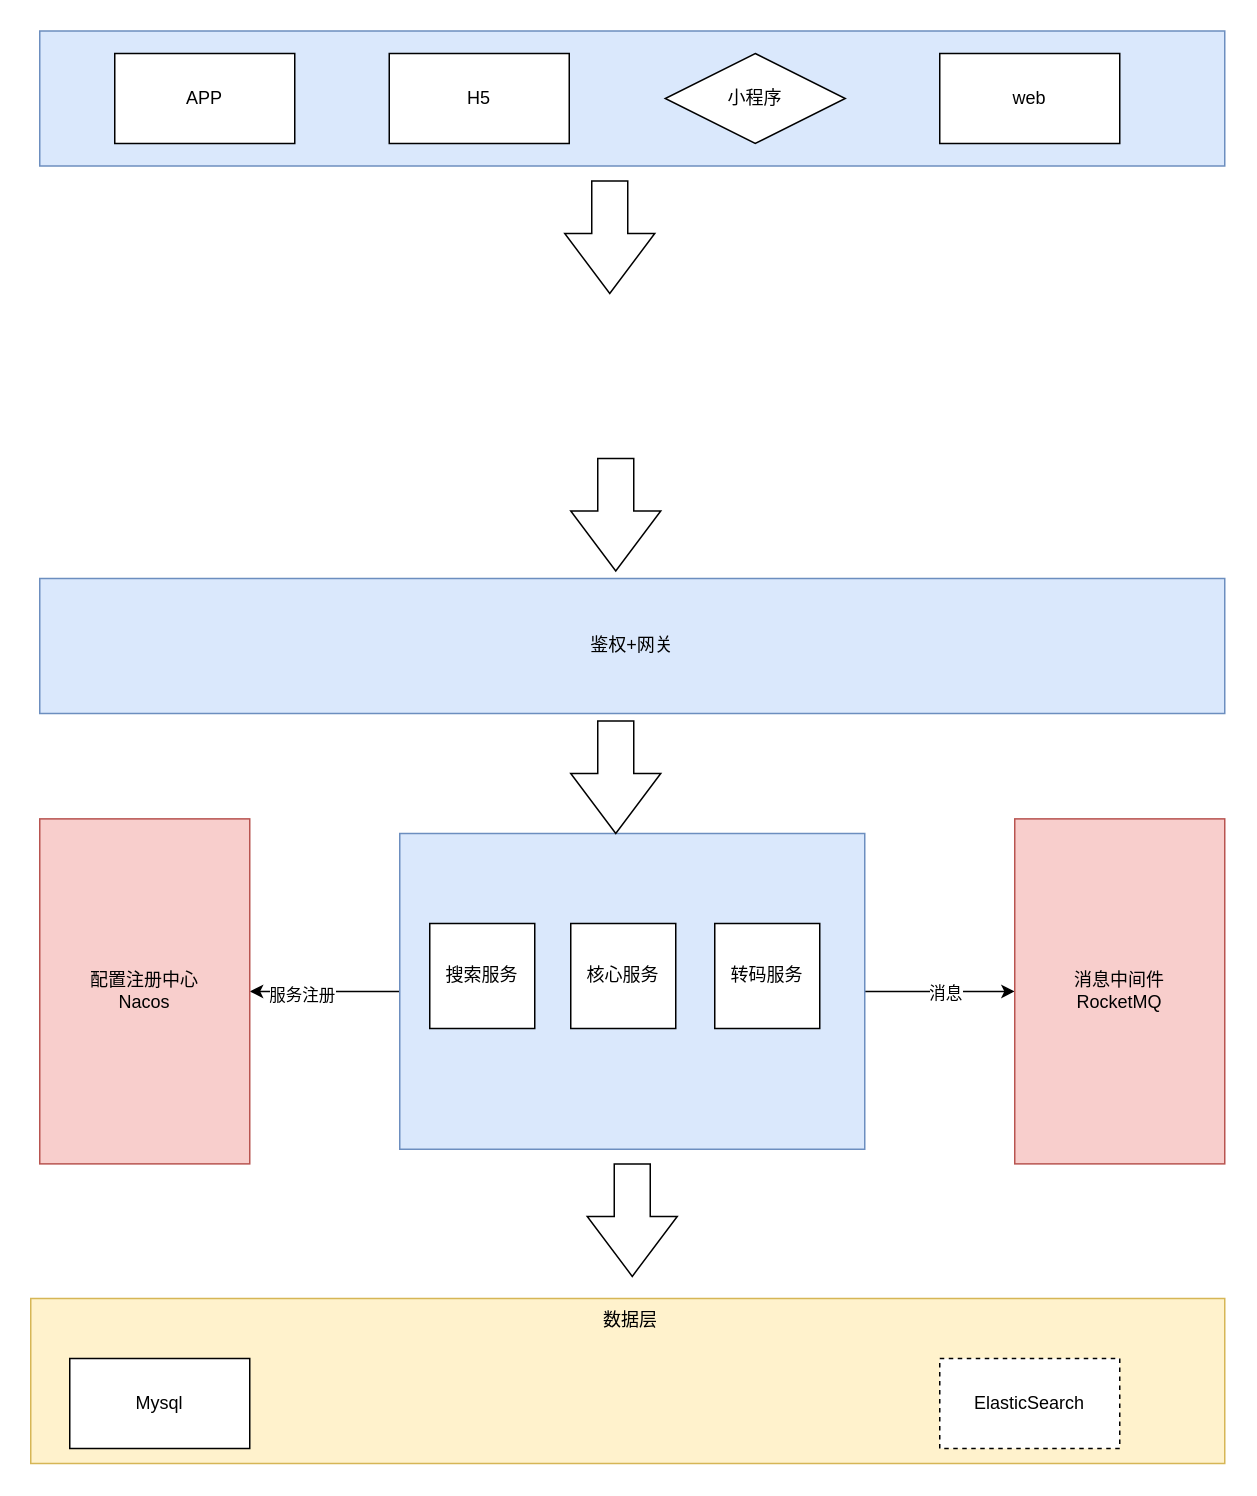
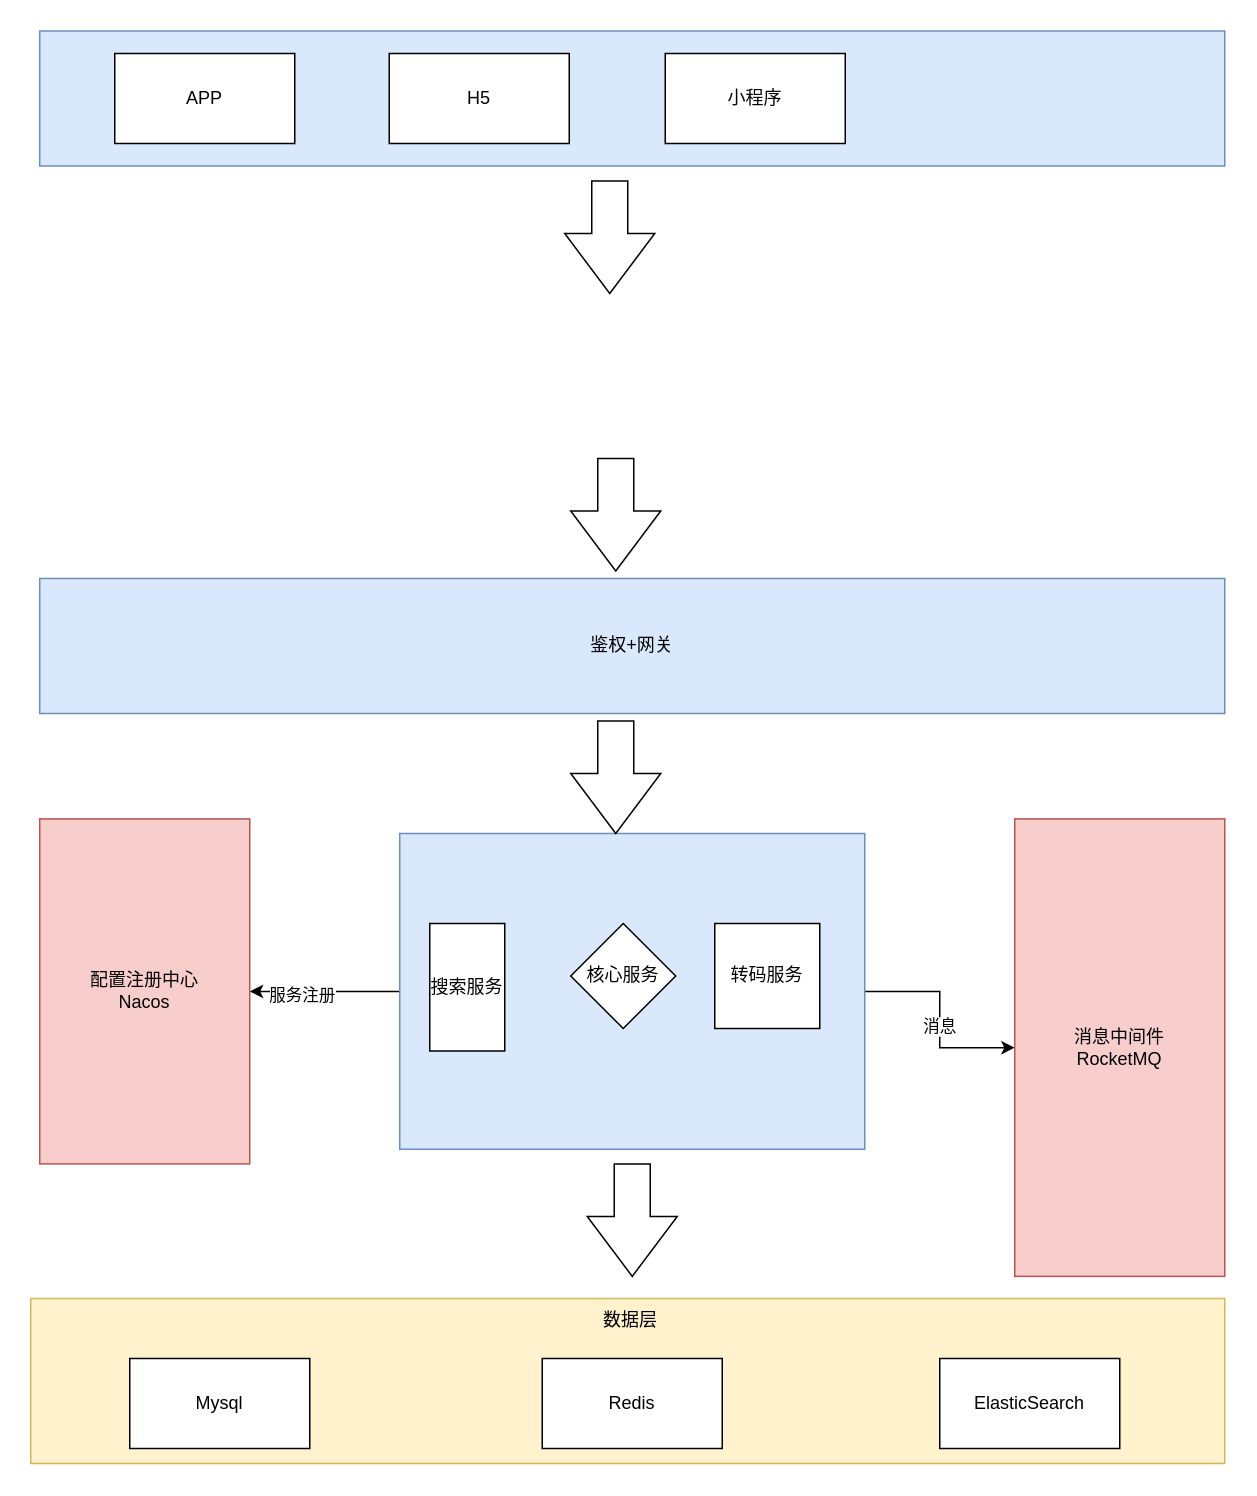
- <mxCell id="5" value="小程序" style="rhombus;whiteSpace=wrap;html=1;" vertex="1" parent="1"><mxGeometry x="443" y="35" width="120" height="60" as="geometry" /></mxCell>
+ <mxCell id="5" value="小程序" style="rounded=0;whiteSpace=wrap;html=1;" vertex="1" parent="1"><mxGeometry x="443" y="35" width="120" height="60" as="geometry" /></mxCell>
- <mxCell id="6" value="web" style="rounded=0;whiteSpace=wrap;html=1;" vertex="1" parent="1"><mxGeometry x="626" y="35" width="120" height="60" as="geometry" /></mxCell>
- <mxCell id="15" value="搜索服务" style="whiteSpace=wrap;html=1;aspect=fixed;" vertex="1" parent="1"><mxGeometry x="286" y="615" width="70" height="70" as="geometry" /></mxCell>
+ <mxCell id="15" value="搜索服务" style="whiteSpace=wrap;html=1;aspect=fixed;" vertex="1" parent="1"><mxGeometry x="286" y="615" width="50" height="85" as="geometry" /></mxCell>
- <mxCell id="14" value="核心服务" style="whiteSpace=wrap;html=1;aspect=fixed;" vertex="1" parent="1"><mxGeometry x="380" y="615" width="70" height="70" as="geometry" /></mxCell>
+ <mxCell id="14" value="核心服务" style="rhombus;whiteSpace=wrap;html=1;aspect=fixed;" vertex="1" parent="1"><mxGeometry x="380" y="615" width="70" height="70" as="geometry" /></mxCell>
- <mxCell id="18" value="消息中间件&lt;br&gt;RocketMQ" style="rounded=0;whiteSpace=wrap;html=1;fillColor=#f8cecc;strokeColor=#b85450;" vertex="1" parent="1"><mxGeometry x="676" y="545.25" width="140" height="230" as="geometry" /></mxCell>
+ <mxCell id="18" value="消息中间件&lt;br&gt;RocketMQ" style="rounded=0;whiteSpace=wrap;html=1;fillColor=#f8cecc;strokeColor=#b85450;" vertex="1" parent="1"><mxGeometry x="676" y="545.25" width="140" height="305" as="geometry" /></mxCell>
- <mxCell id="23" value="Mysql" style="rounded=0;whiteSpace=wrap;html=1;" vertex="1" parent="1"><mxGeometry x="46" y="905" width="120" height="60" as="geometry" /></mxCell>
+ <mxCell id="23" value="Mysql" style="rounded=0;whiteSpace=wrap;html=1;" vertex="1" parent="1"><mxGeometry x="86" y="905" width="120" height="60" as="geometry" /></mxCell>
+ <mxCell id="24" value="Redis" style="rounded=0;whiteSpace=wrap;html=1;" vertex="1" parent="1"><mxGeometry x="361" y="905" width="120" height="60" as="geometry" /></mxCell>
- <mxCell id="25" value="ElasticSearch" style="rounded=0;whiteSpace=wrap;html=1;dashed=1;" vertex="1" parent="1"><mxGeometry x="626" y="905" width="120" height="60" as="geometry" /></mxCell>
+ <mxCell id="25" value="ElasticSearch" style="rounded=0;whiteSpace=wrap;html=1;" vertex="1" parent="1"><mxGeometry x="626" y="905" width="120" height="60" as="geometry" /></mxCell>
